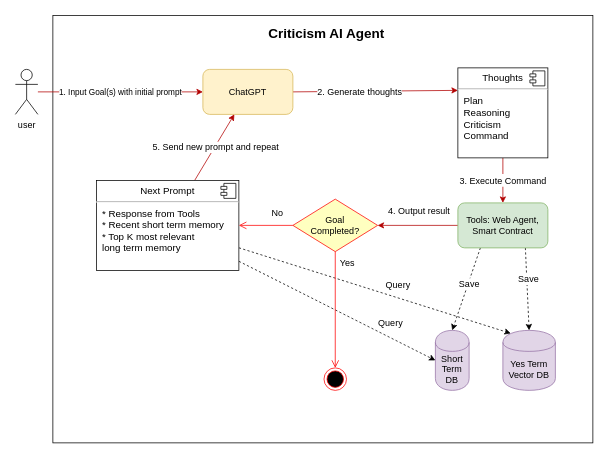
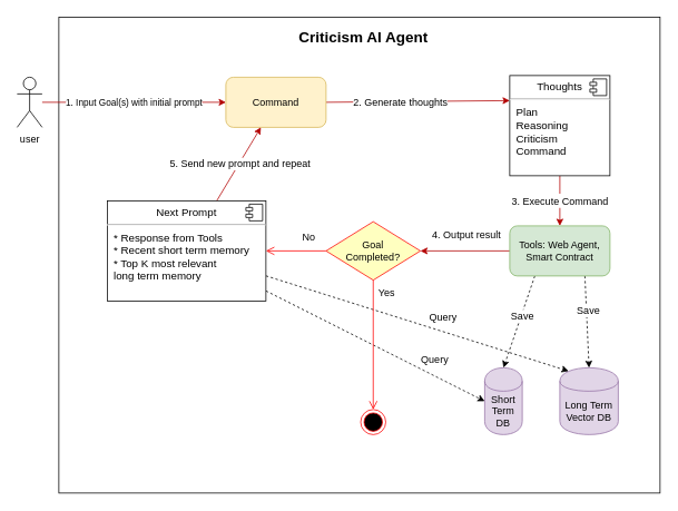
- <mxCell id="7" value="ChatGPT" style="rounded=1;whiteSpace=wrap;html=1;fillColor=#fff2cc;strokeColor=#d6b656;" parent="1" vertex="1"><mxGeometry x="270" y="92" width="120" height="60" as="geometry" /></mxCell>
+ <mxCell id="7" value="Command" style="rounded=1;whiteSpace=wrap;html=1;fillColor=#fff2cc;strokeColor=#d6b656;" parent="1" vertex="1"><mxGeometry x="270" y="92" width="120" height="60" as="geometry" /></mxCell>
- <mxCell id="20" value="Yes Term Vector DB" style="shape=cylinder;whiteSpace=wrap;html=1;boundedLbl=1;backgroundOutline=1;fontSize=12;fillColor=#e1d5e7;strokeColor=#9673a6;" parent="1" vertex="1"><mxGeometry x="670" y="440" width="70" height="80" as="geometry" /></mxCell>
+ <mxCell id="20" value="Long Term Vector DB" style="shape=cylinder;whiteSpace=wrap;html=1;boundedLbl=1;backgroundOutline=1;fontSize=12;fillColor=#e1d5e7;strokeColor=#9673a6;" parent="1" vertex="1"><mxGeometry x="670" y="440" width="70" height="80" as="geometry" /></mxCell>
